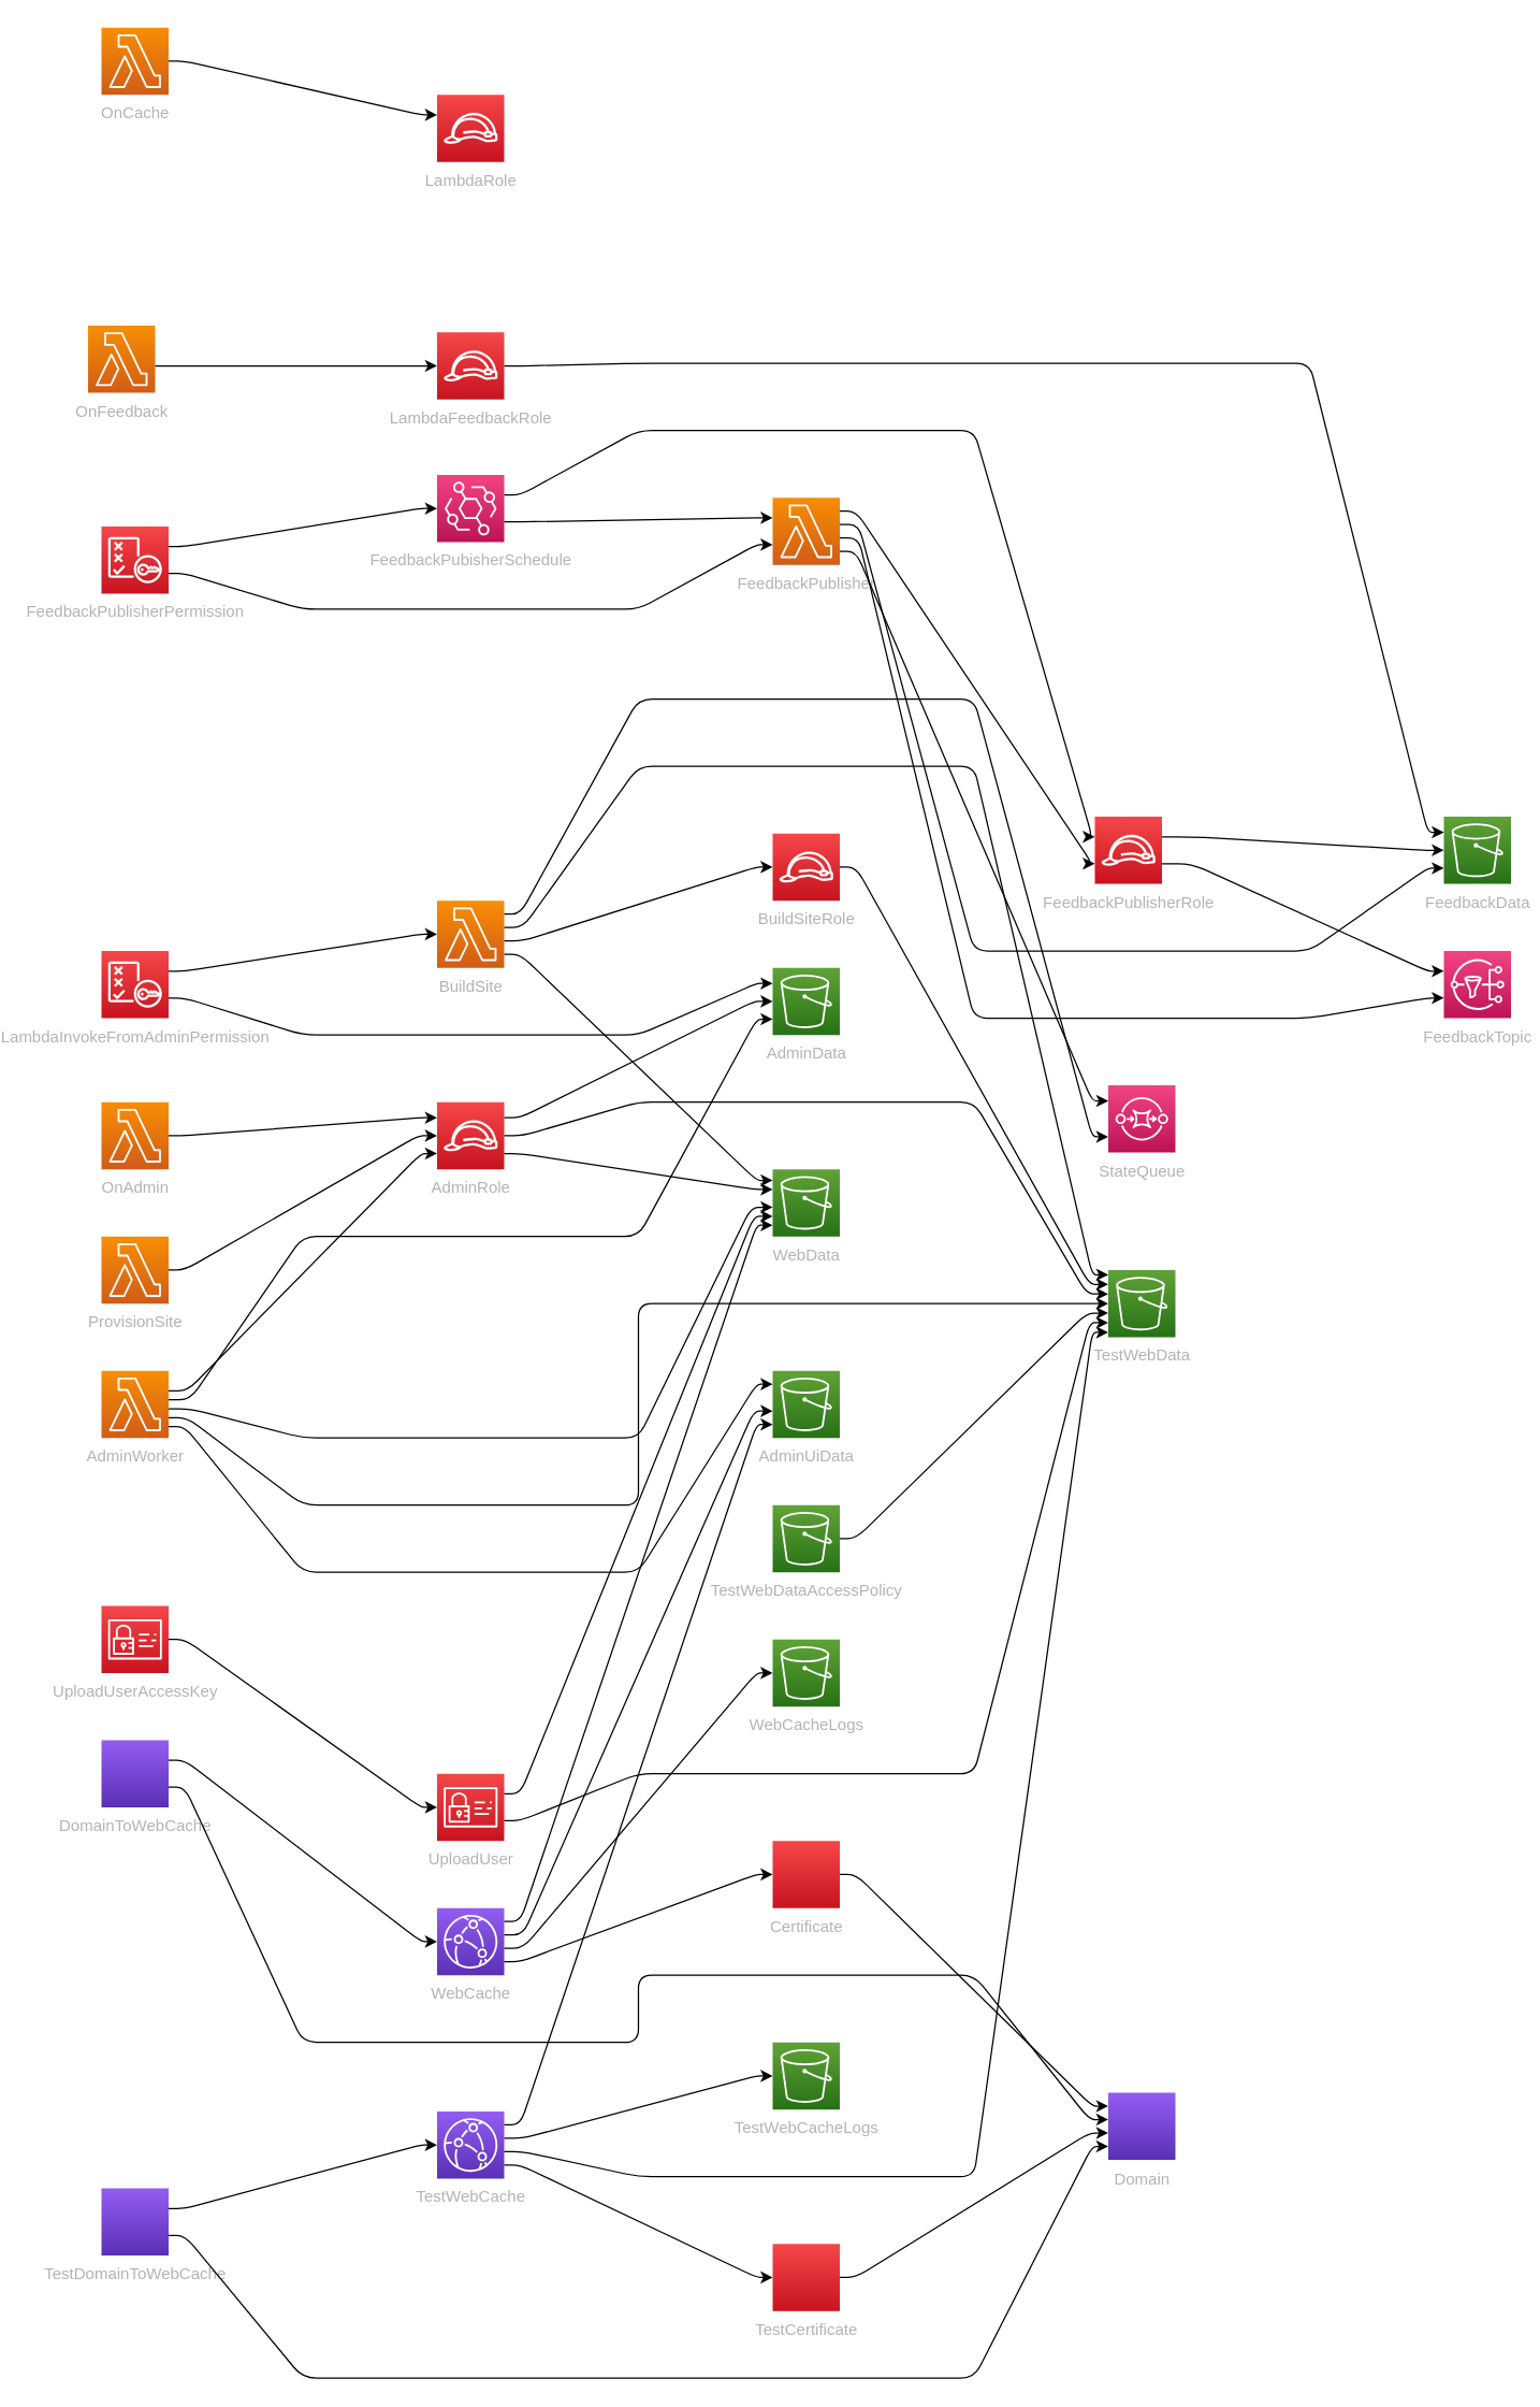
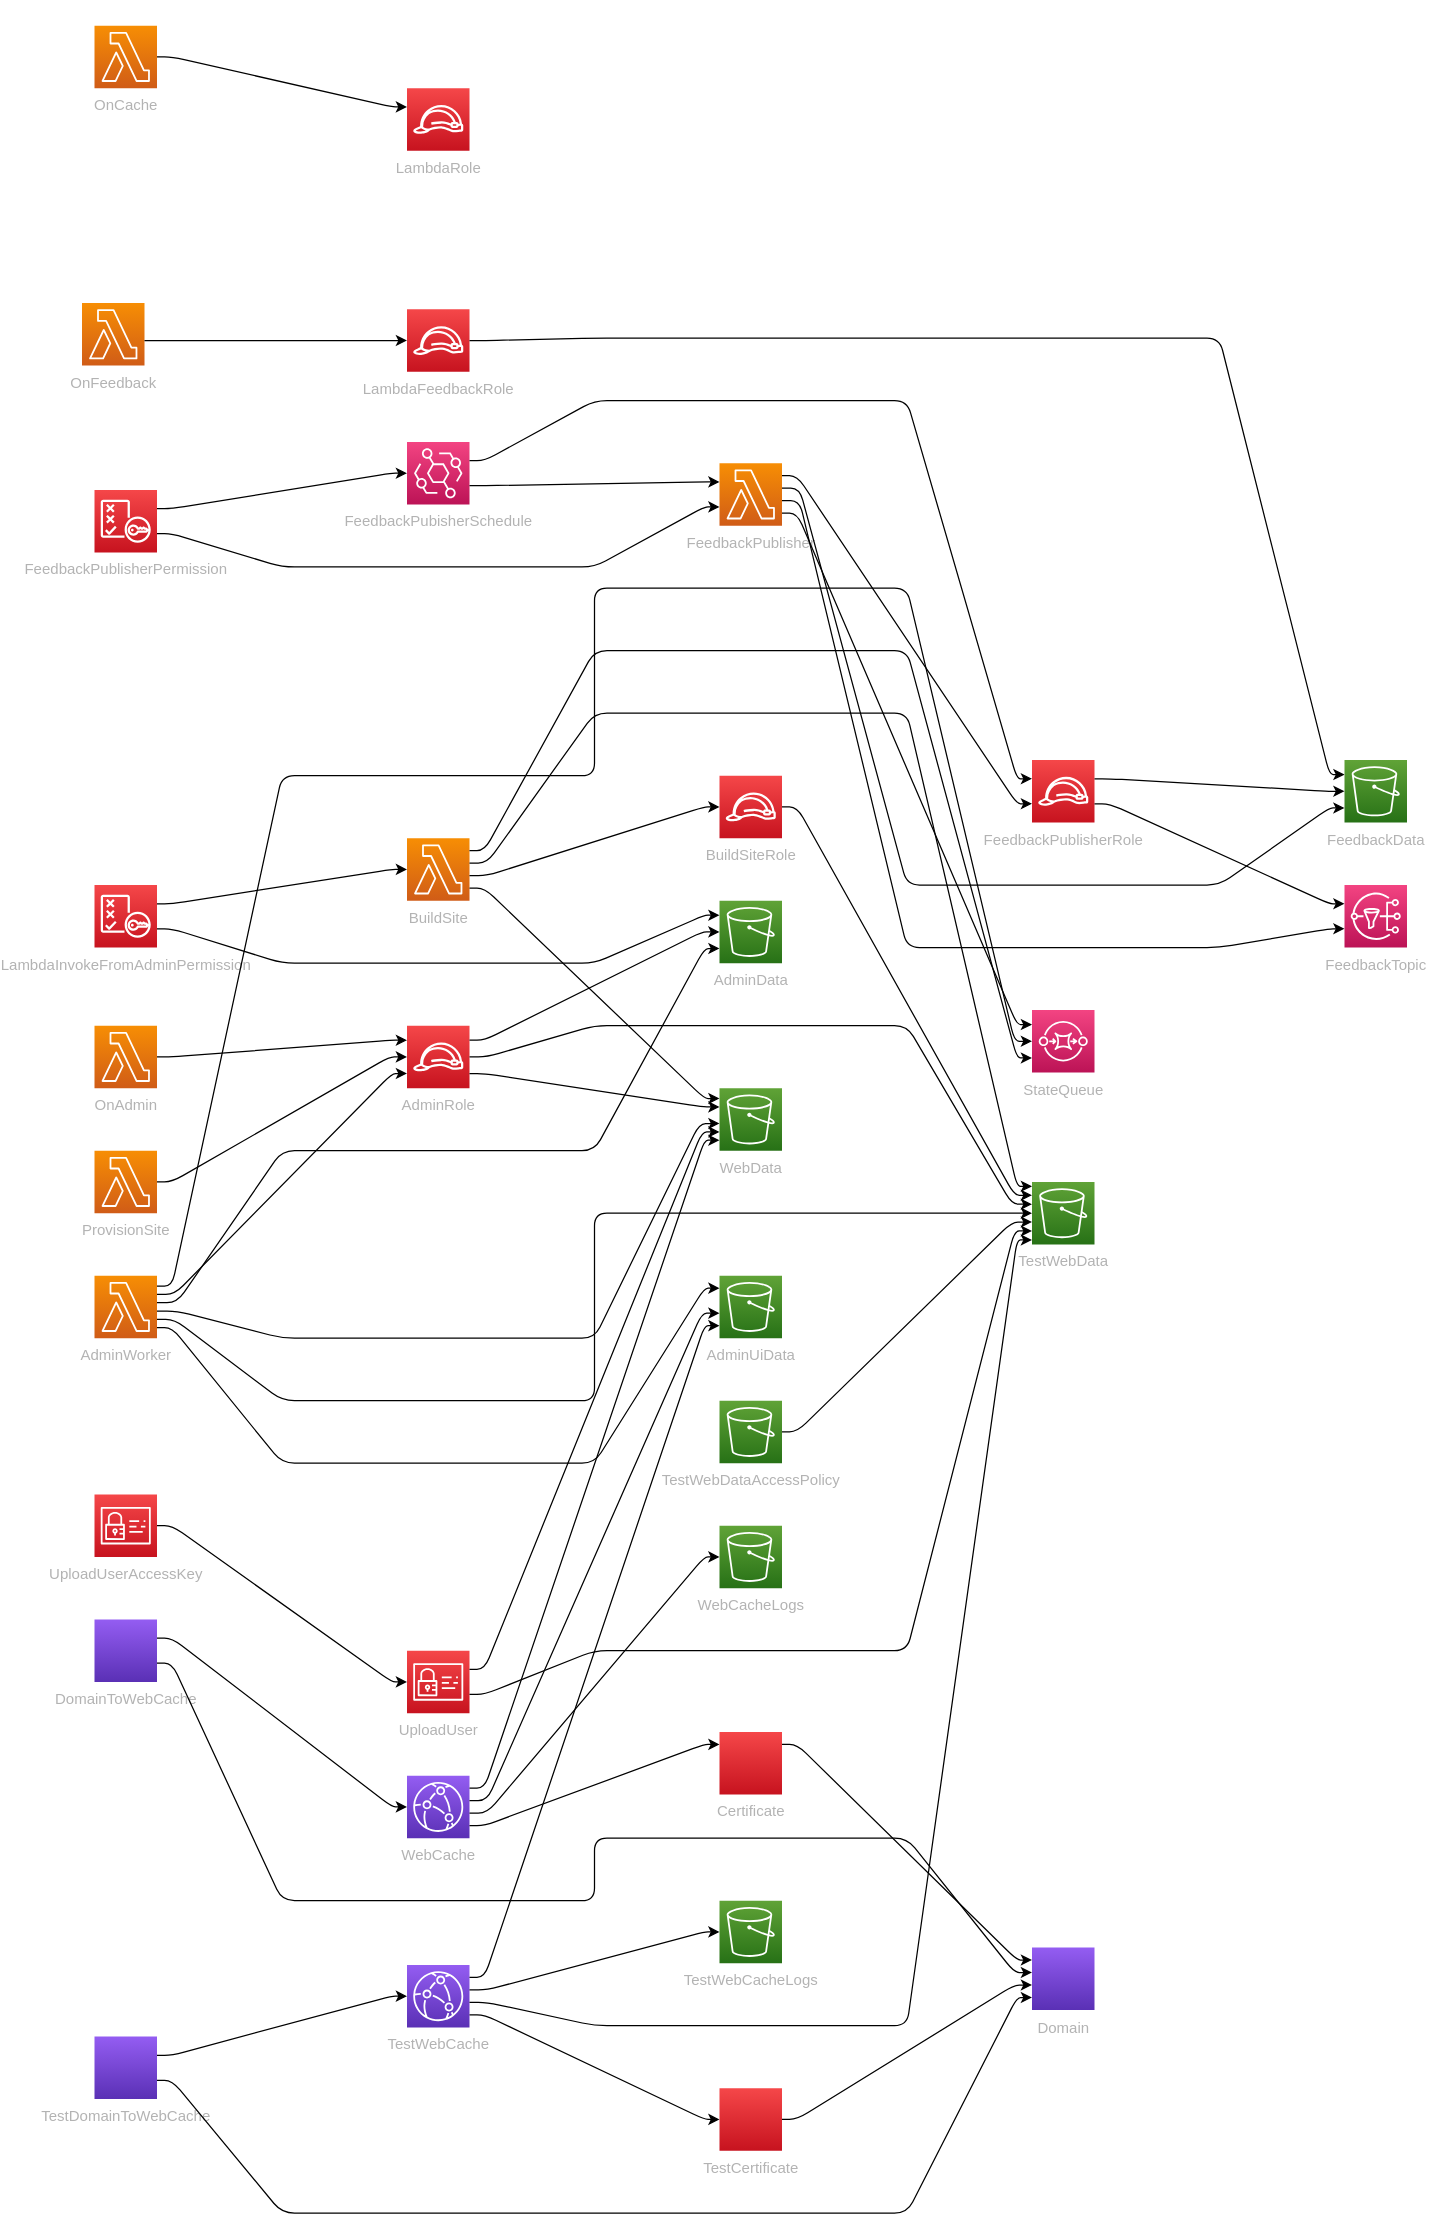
+ <mxCell id="68" value="" style="edgeStyle=orthogonalEdgeStyle;rounded=1;orthogonalLoop=1;jettySize=auto;html=1;labelBackgroundColor=none;fontColor=#EA6B66;noEdgeStyle=1;orthogonal=1;" parent="1" source="24" target="17" edge="1"><mxGeometry relative="1" as="geometry"><Array as="points"><mxPoint x="92" y="1028.333" /><mxPoint x="180" y="620" /><mxPoint x="430" y="620" /><mxPoint x="430" y="470" /><mxPoint x="680" y="470" /><mxPoint x="766" y="832.5" /></Array></mxGeometry></mxCell>
- <mxCell id="28" value="FeedbackPublisherRole" style="outlineConnect=0;fontColor=#B3B3B3;gradientColor=#F54749;gradientDirection=north;fillColor=#C7131F;strokeColor=#ffffff;dashed=0;verticalLabelPosition=bottom;verticalAlign=top;align=center;html=1;fontSize=12;fontStyle=0;aspect=fixed;shape=mxgraph.aws4.resourceIcon;resIcon=mxgraph.aws4.role;" parent="1" vertex="1"><mxGeometry x="770" y="607.5" width="50" height="50" as="geometry" /></mxCell>
+ <mxCell id="28" value="FeedbackPublisherRole" style="outlineConnect=0;fontColor=#B3B3B3;gradientColor=#F54749;gradientDirection=north;fillColor=#C7131F;strokeColor=#ffffff;dashed=0;verticalLabelPosition=bottom;verticalAlign=top;align=center;html=1;fontSize=12;fontStyle=0;aspect=fixed;shape=mxgraph.aws4.resourceIcon;resIcon=mxgraph.aws4.role;" parent="1" vertex="1"><mxGeometry x="780" y="607.5" width="50" height="50" as="geometry" /></mxCell>
- <mxCell id="10" value="Certificate" style="outlineConnect=0;fontColor=#B3B3B3;gradientColor=#F54749;gradientDirection=north;fillColor=#C7131F;strokeColor=#ffffff;dashed=0;verticalLabelPosition=bottom;verticalAlign=top;align=center;html=1;fontSize=12;fontStyle=0;aspect=fixed;shape=mxgraph.aws4.resourceIcon;resIcon=mxgraph.aws4.certificatemanager;" parent="1" vertex="1"><mxGeometry x="530" y="1370" width="50" height="50" as="geometry" /></mxCell>
+ <mxCell id="10" value="Certificate" style="outlineConnect=0;fontColor=#B3B3B3;gradientColor=#F54749;gradientDirection=north;fillColor=#C7131F;strokeColor=#ffffff;dashed=0;verticalLabelPosition=bottom;verticalAlign=top;align=center;html=1;fontSize=12;fontStyle=0;aspect=fixed;shape=mxgraph.aws4.resourceIcon;resIcon=mxgraph.aws4.certificatemanager;" parent="1" vertex="1"><mxGeometry x="530" y="1385" width="50" height="50" as="geometry" /></mxCell>
